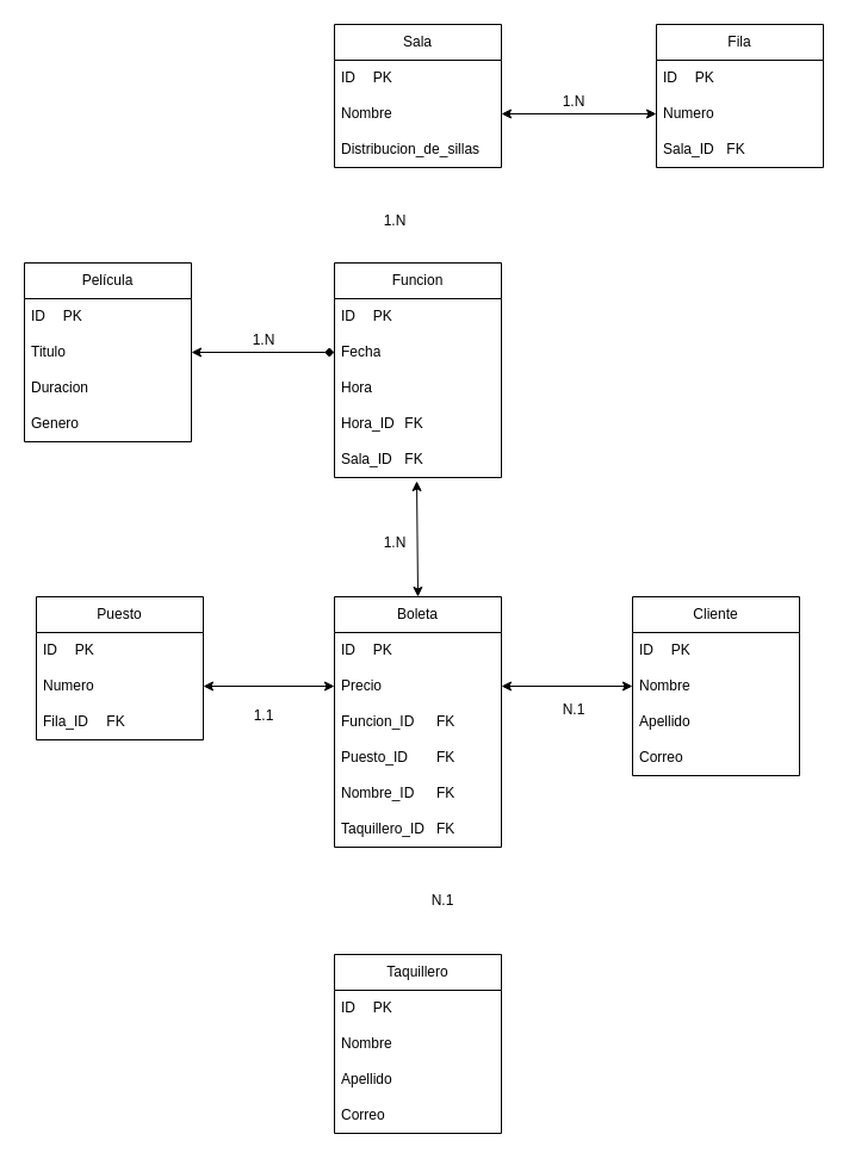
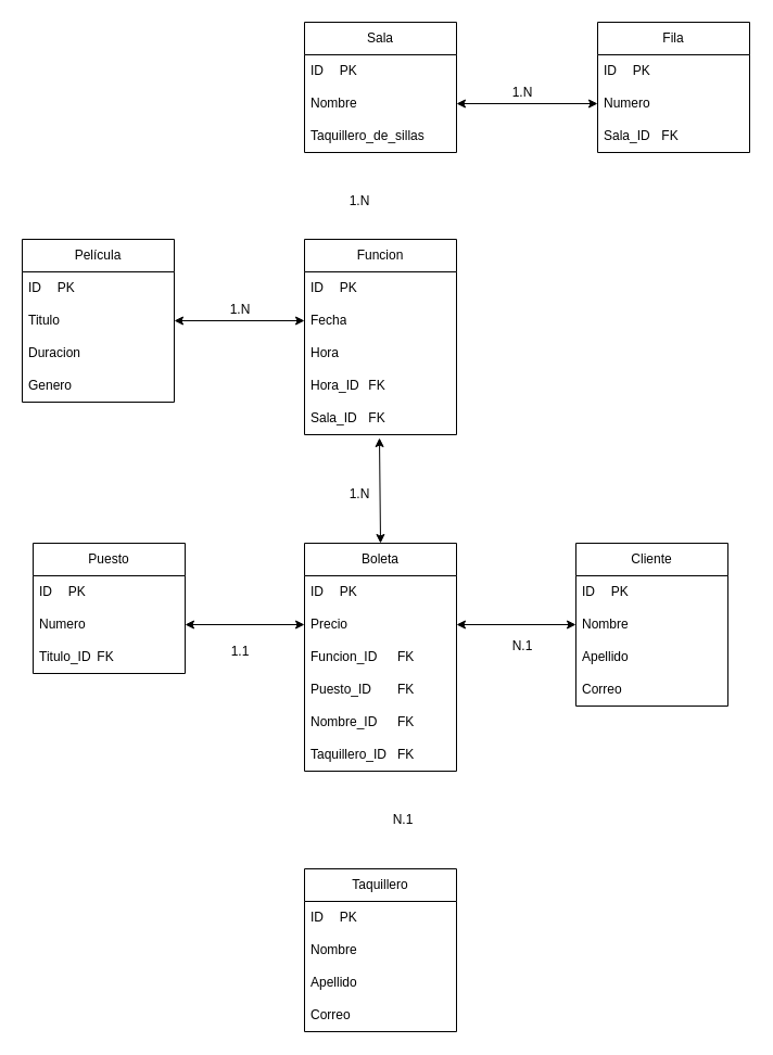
- <mxCell id="10" value="Distribucion_de_sillas" style="text;strokeColor=none;fillColor=none;align=left;verticalAlign=middle;spacingLeft=4;spacingRight=4;overflow=hidden;points=[[0,0.5],[1,0.5]];portConstraint=eastwest;rotatable=0;whiteSpace=wrap;html=1;" vertex="1" parent="7"><mxGeometry y="90" width="140" height="30" as="geometry" /></mxCell>
+ <mxCell id="10" value="Taquillero_de_sillas" style="text;strokeColor=none;fillColor=none;align=left;verticalAlign=middle;spacingLeft=4;spacingRight=4;overflow=hidden;points=[[0,0.5],[1,0.5]];portConstraint=eastwest;rotatable=0;whiteSpace=wrap;html=1;" vertex="1" parent="7"><mxGeometry y="90" width="140" height="30" as="geometry" /></mxCell>
- <mxCell id="42" value="" style="endArrow=diamond;startArrow=classic;html=1;rounded=0;exitX=1;exitY=0.5;exitDx=0;exitDy=0;entryX=0;entryY=0.5;entryDx=0;entryDy=0;" edge="1" parent="1" source="4" target="28"><mxGeometry width="50" height="50" relative="1" as="geometry"><mxPoint x="550" y="220" as="sourcePoint" /><mxPoint x="600" y="170" as="targetPoint" /></mxGeometry></mxCell>
+ <mxCell id="42" value="" style="endArrow=classic;startArrow=classic;html=1;rounded=0;exitX=1;exitY=0.5;exitDx=0;exitDy=0;entryX=0;entryY=0.5;entryDx=0;entryDy=0;" edge="1" parent="1" source="4" target="28"><mxGeometry width="50" height="50" relative="1" as="geometry"><mxPoint x="550" y="220" as="sourcePoint" /><mxPoint x="600" y="170" as="targetPoint" /></mxGeometry></mxCell>
- <mxCell id="18" value="Fila_ID&lt;span style=&quot;white-space: pre;&quot;&gt;&#09;&lt;/span&gt;FK&lt;span style=&quot;white-space: pre;&quot;&gt;&#09;&lt;/span&gt;" style="text;strokeColor=none;fillColor=none;align=left;verticalAlign=middle;spacingLeft=4;spacingRight=4;overflow=hidden;points=[[0,0.5],[1,0.5]];portConstraint=eastwest;rotatable=0;whiteSpace=wrap;html=1;" vertex="1" parent="15"><mxGeometry y="90" width="140" height="30" as="geometry" /></mxCell>
+ <mxCell id="18" value="Titulo_ID&lt;span style=&quot;white-space: pre;&quot;&gt;&#09;&lt;/span&gt;FK&lt;span style=&quot;white-space: pre;&quot;&gt;&#09;&lt;/span&gt;" style="text;strokeColor=none;fillColor=none;align=left;verticalAlign=middle;spacingLeft=4;spacingRight=4;overflow=hidden;points=[[0,0.5],[1,0.5]];portConstraint=eastwest;rotatable=0;whiteSpace=wrap;html=1;" vertex="1" parent="15"><mxGeometry y="90" width="140" height="30" as="geometry" /></mxCell>
